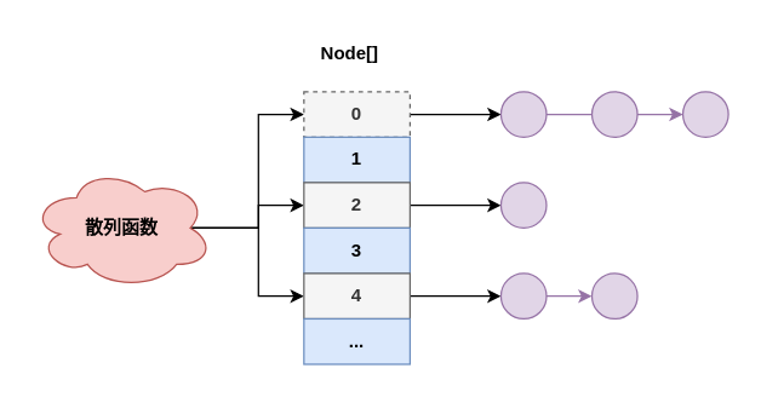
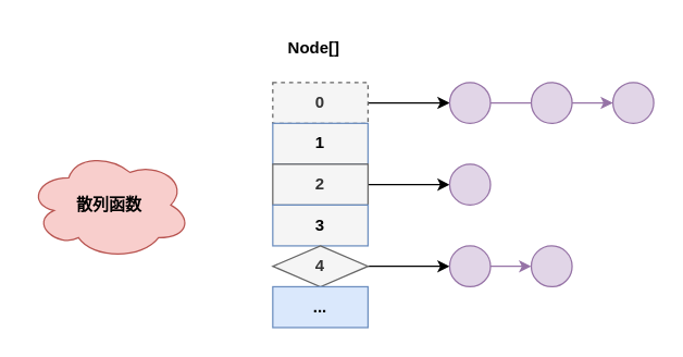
- <mxCell id="2" style="edgeStyle=orthogonalEdgeStyle;rounded=0;orthogonalLoop=1;jettySize=auto;html=1;exitX=0.875;exitY=0.5;exitDx=0;exitDy=0;exitPerimeter=0;entryX=0;entryY=0.5;entryDx=0;entryDy=0;" edge="1" parent="1" source="5" target="7"><mxGeometry relative="1" as="geometry" /></mxCell>
- <mxCell id="8" value="1" style="rounded=0;whiteSpace=wrap;html=1;fillColor=#dae8fc;strokeColor=#6c8ebf;fontStyle=1" vertex="1" parent="1"><mxGeometry x="200" y="90" width="70" height="30" as="geometry" /></mxCell>
+ <mxCell id="8" value="1" style="rounded=0;whiteSpace=wrap;html=1;fillColor=#f5f5f5;strokeColor=#6c8ebf;fontStyle=1;" vertex="1" parent="1"><mxGeometry x="200" y="90" width="70" height="30" as="geometry" /></mxCell>
- <mxCell id="4" style="edgeStyle=orthogonalEdgeStyle;rounded=0;orthogonalLoop=1;jettySize=auto;html=1;exitX=0.875;exitY=0.5;exitDx=0;exitDy=0;exitPerimeter=0;" edge="1" parent="1" source="5" target="10"><mxGeometry relative="1" as="geometry" /></mxCell>
- <mxCell id="11" value="3" style="rounded=0;whiteSpace=wrap;html=1;fillColor=#dae8fc;strokeColor=#6c8ebf;fontStyle=1" vertex="1" parent="1"><mxGeometry x="200" y="150" width="70" height="30" as="geometry" /></mxCell>
+ <mxCell id="11" value="3" style="rounded=0;whiteSpace=wrap;html=1;fillColor=#f5f5f5;strokeColor=#6c8ebf;fontStyle=1;" vertex="1" parent="1"><mxGeometry x="200" y="150" width="70" height="30" as="geometry" /></mxCell>
- <mxCell id="3" style="edgeStyle=orthogonalEdgeStyle;rounded=0;orthogonalLoop=1;jettySize=auto;html=1;exitX=0.875;exitY=0.5;exitDx=0;exitDy=0;exitPerimeter=0;entryX=0;entryY=0.5;entryDx=0;entryDy=0;" edge="1" parent="1" source="5" target="13"><mxGeometry relative="1" as="geometry" /></mxCell>
- <mxCell id="13" value="4" style="rounded=0;whiteSpace=wrap;html=1;fillColor=#f5f5f5;fontColor=#333333;strokeColor=#666666;fontStyle=1" vertex="1" parent="1"><mxGeometry x="200" y="180" width="70" height="30" as="geometry" /></mxCell>
+ <mxCell id="13" value="4" style="rhombus;whiteSpace=wrap;html=1;fillColor=#f5f5f5;fontColor=#333333;strokeColor=#666666;fontStyle=1;" vertex="1" parent="1"><mxGeometry x="200" y="180" width="70" height="30" as="geometry" /></mxCell>
